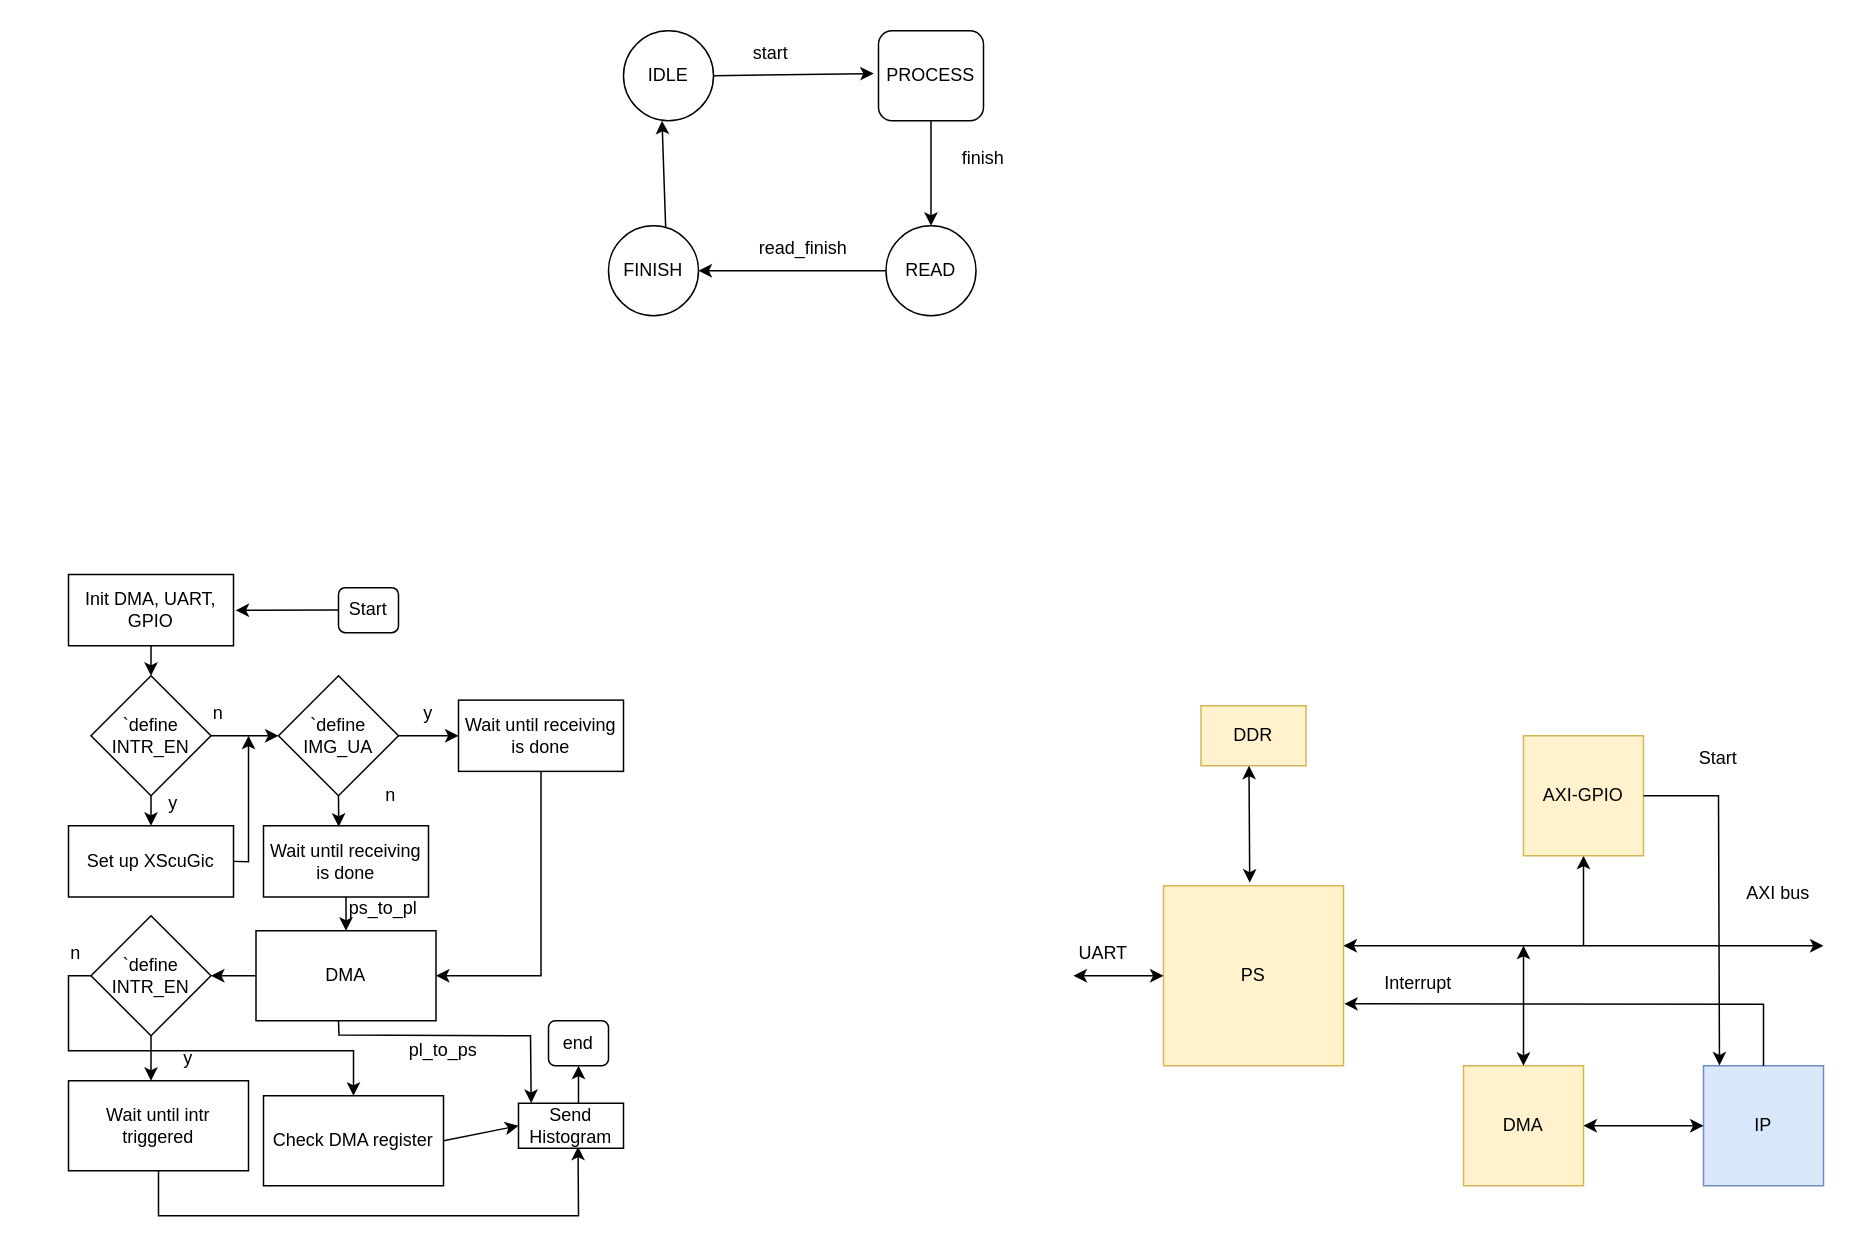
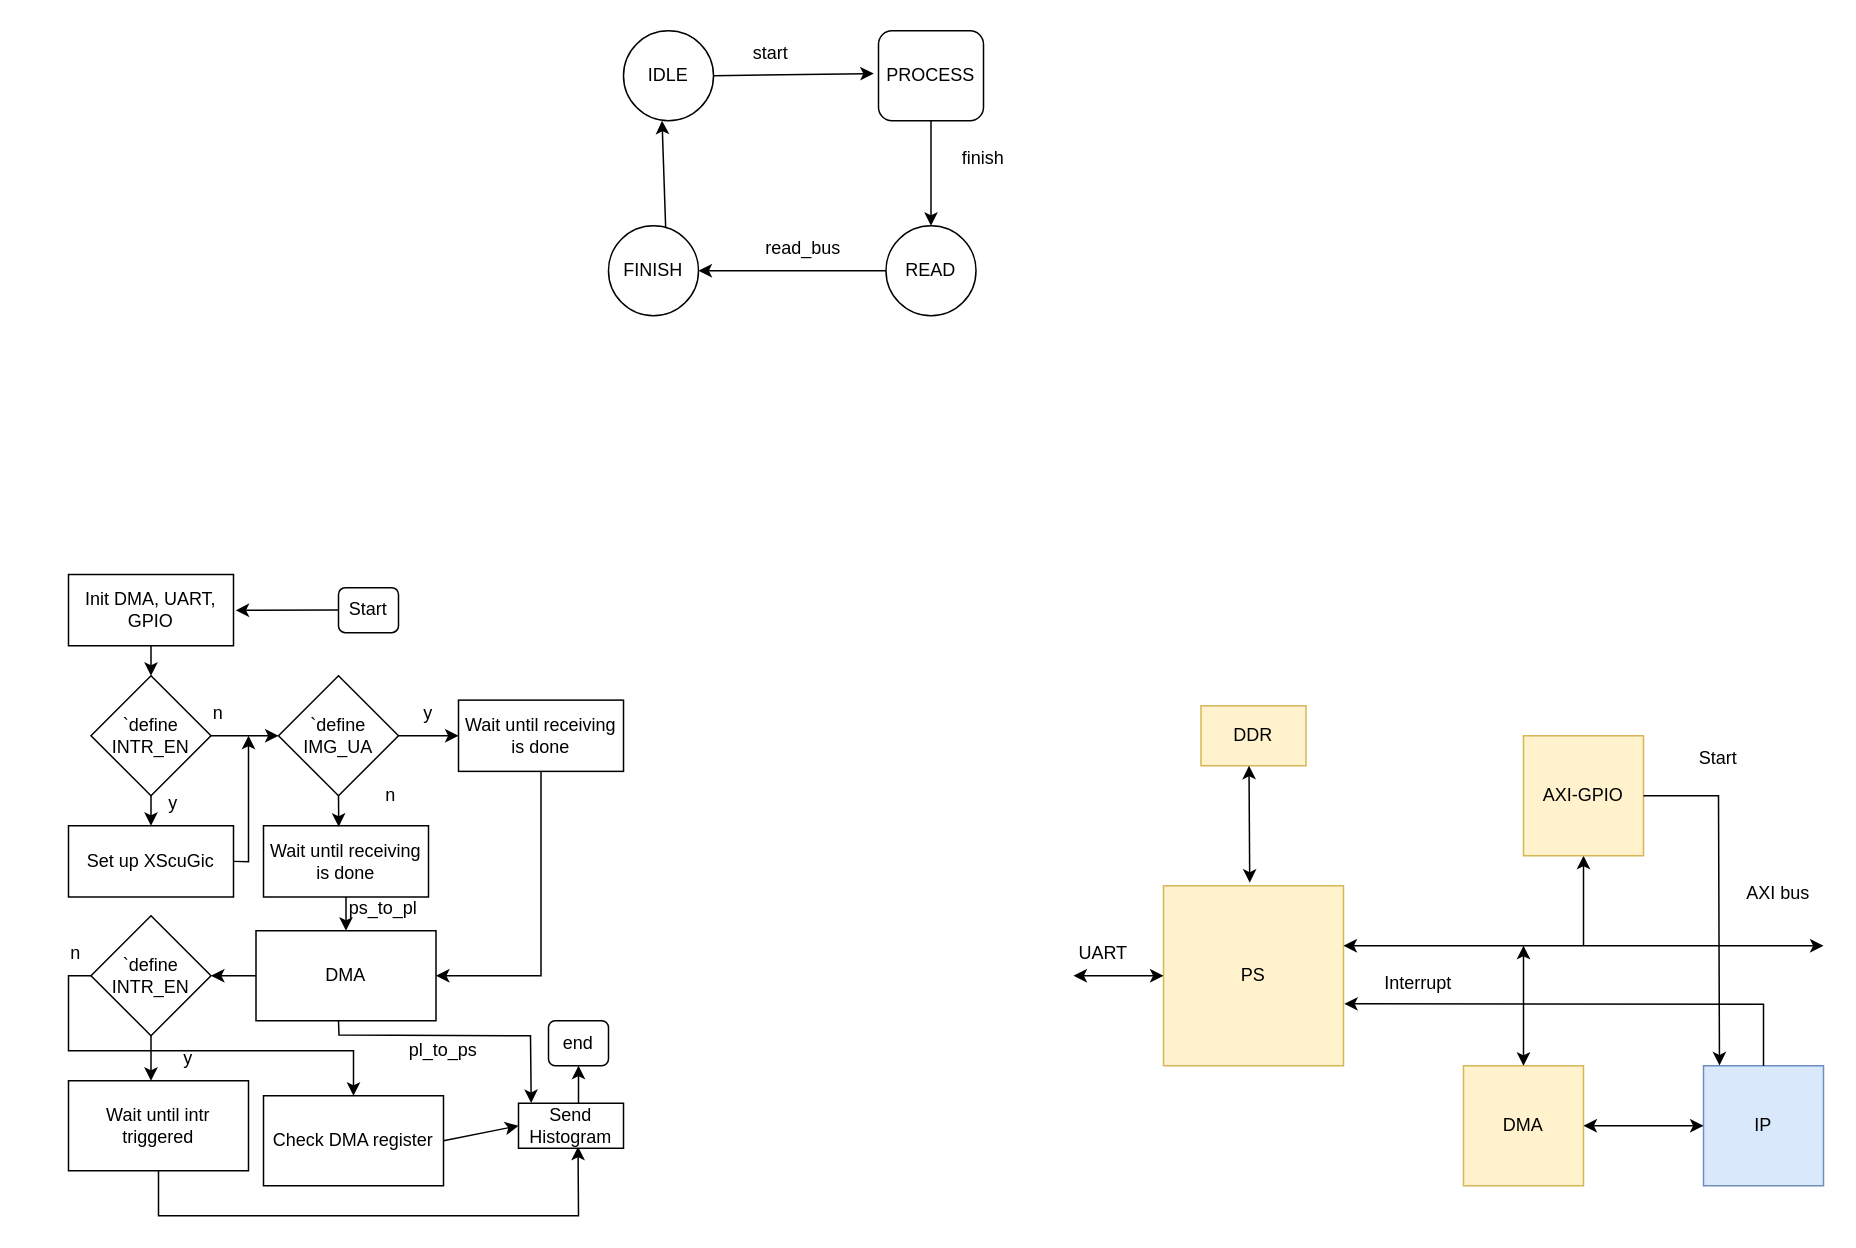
- <mxCell id="22" value="read_finish" style="text;html=1;align=center;verticalAlign=middle;whiteSpace=wrap;rounded=0;" parent="1" vertex="1"><mxGeometry x="505" width="60" height="30" as="geometry" y="150" /></mxCell>
+ <mxCell id="22" value="read_bus" style="text;html=1;align=center;verticalAlign=middle;whiteSpace=wrap;rounded=0;" parent="1" vertex="1"><mxGeometry x="505" width="60" height="30" as="geometry" y="150" /></mxCell>
